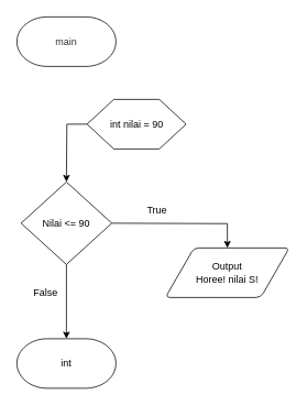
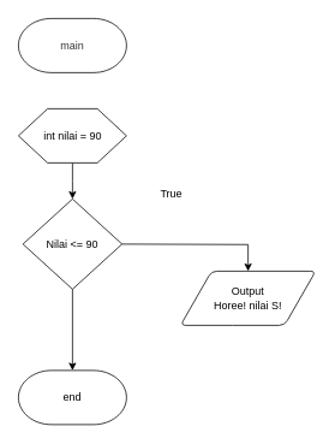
- <mxCell id="4" value="int nilai = 90" style="verticalLabelPosition=middle;verticalAlign=middle;html=1;shape=hexagon;perimeter=hexagonPerimeter2;arcSize=6;size=0.27;fontFamily=Helvetica;labelPosition=center;align=center;strokeWidth=1;" parent="1" vertex="1"><mxGeometry x="105" y="120" width="120" height="60" as="geometry" /></mxCell>
+ <mxCell id="4" value="int nilai = 90" style="verticalLabelPosition=middle;verticalAlign=middle;html=1;shape=hexagon;perimeter=hexagonPerimeter2;arcSize=6;size=0.27;fontFamily=Helvetica;labelPosition=center;align=center;strokeWidth=1;" parent="1" vertex="1"><mxGeometry x="20" y="120" width="120" height="60" as="geometry" /></mxCell>
- <mxCell id="10" value="True&lt;br&gt;" style="text;html=1;strokeColor=none;fillColor=none;align=center;verticalAlign=middle;whiteSpace=wrap;rounded=0;" vertex="1" parent="1"><mxGeometry x="160" y="240" width="60" height="30" as="geometry" /></mxCell>
+ <mxCell id="10" value="True&lt;br&gt;" style="text;html=1;strokeColor=none;fillColor=none;align=center;verticalAlign=middle;whiteSpace=wrap;rounded=0;" vertex="1" parent="1"><mxGeometry x="160" y="200" width="60" height="30" as="geometry" /></mxCell>
- <mxCell id="11" value="False" style="text;html=1;strokeColor=none;fillColor=none;align=center;verticalAlign=middle;whiteSpace=wrap;rounded=0;" vertex="1" parent="1"><mxGeometry x="25" y="340" width="60" height="30" as="geometry" /></mxCell>
- <mxCell id="6" value="int" style="strokeWidth=1;html=1;shape=mxgraph.flowchart.terminator;whiteSpace=wrap;fontFamily=Helvetica;" parent="1" vertex="1"><mxGeometry x="20" y="410" width="120" height="60" as="geometry" /></mxCell>
+ <mxCell id="6" value="end" style="strokeWidth=1;html=1;shape=mxgraph.flowchart.terminator;whiteSpace=wrap;fontFamily=Helvetica;" parent="1" vertex="1"><mxGeometry x="20" y="410" width="120" height="60" as="geometry" /></mxCell>
